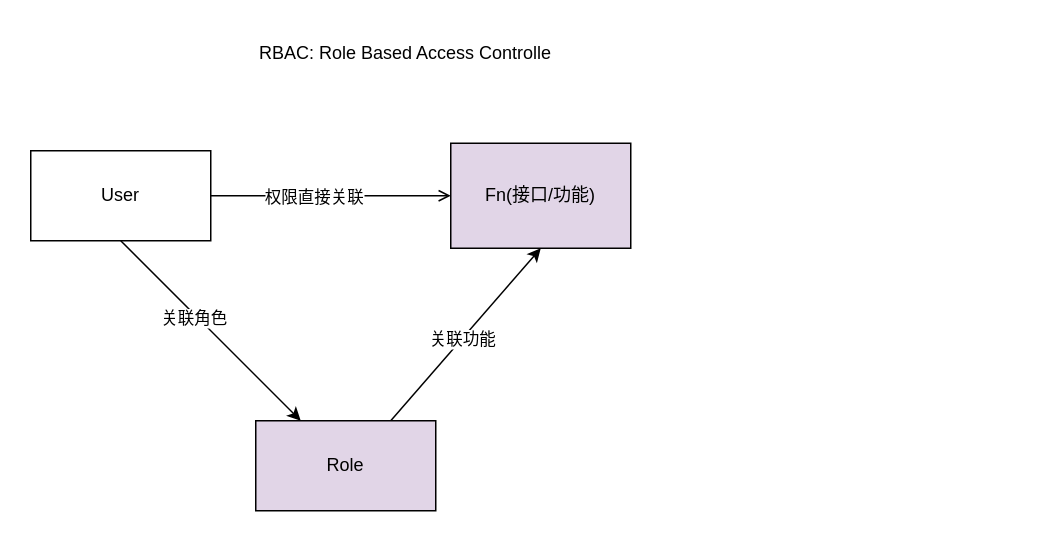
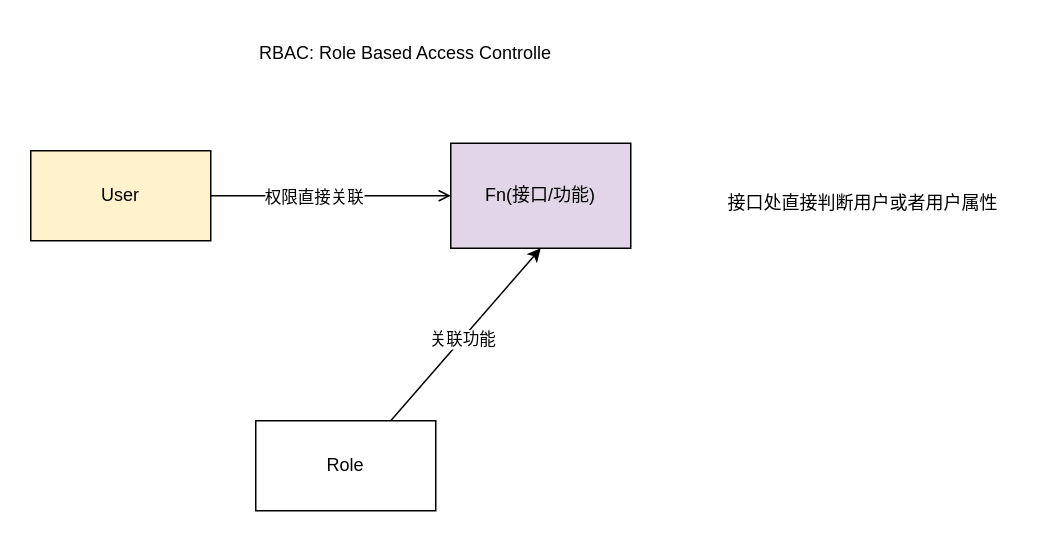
- <mxCell id="10" value="User" style="rounded=0;whiteSpace=wrap;html=1;" vertex="1" parent="1"><mxGeometry x="20" y="100" width="120" height="60" as="geometry" /></mxCell>
+ <mxCell id="10" value="User" style="rounded=0;whiteSpace=wrap;html=1;fillColor=#fff2cc;" vertex="1" parent="1"><mxGeometry x="20" y="100" width="120" height="60" as="geometry" /></mxCell>
+ <mxCell id="12" value="接口处直接判断用户或者用户属性" style="text;html=1;strokeColor=none;fillColor=none;align=center;verticalAlign=middle;whiteSpace=wrap;rounded=0;" vertex="1" parent="1"><mxGeometry x="480" y="120" width="190" height="30" as="geometry" /></mxCell>
- <mxCell id="8" style="edgeStyle=none;html=1;exitX=0.5;exitY=1;exitDx=0;exitDy=0;entryX=0.25;entryY=0;entryDx=0;entryDy=0;" edge="1" parent="1" source="10" target="4"><mxGeometry relative="1" as="geometry" /></mxCell>
- <mxCell id="9" value="关联角色" style="edgeLabel;html=1;align=center;verticalAlign=middle;resizable=0;points=[];" vertex="1" connectable="0" parent="8"><mxGeometry x="-0.158" y="-2" relative="1" as="geometry"><mxPoint as="offset" /></mxGeometry></mxCell>
- <mxCell id="4" value="Role" style="rounded=0;whiteSpace=wrap;html=1;fillColor=#e1d5e7;" vertex="1" parent="1"><mxGeometry x="170" y="280" width="120" height="60" as="geometry" /></mxCell>
+ <mxCell id="4" value="Role" style="rounded=0;whiteSpace=wrap;html=1;" vertex="1" parent="1"><mxGeometry x="170" y="280" width="120" height="60" as="geometry" /></mxCell>
